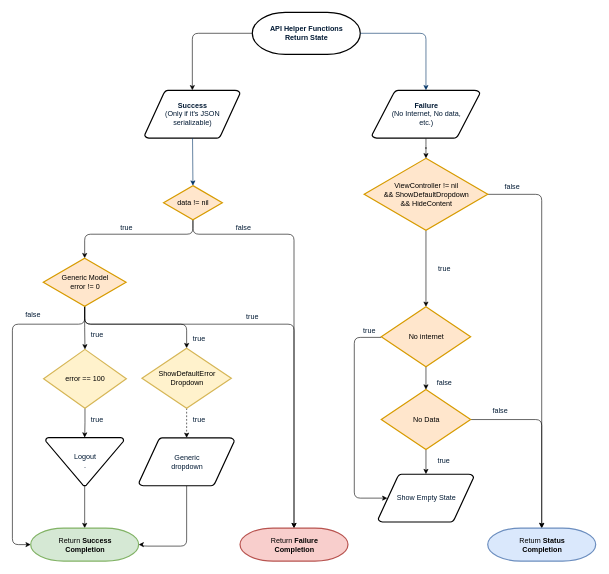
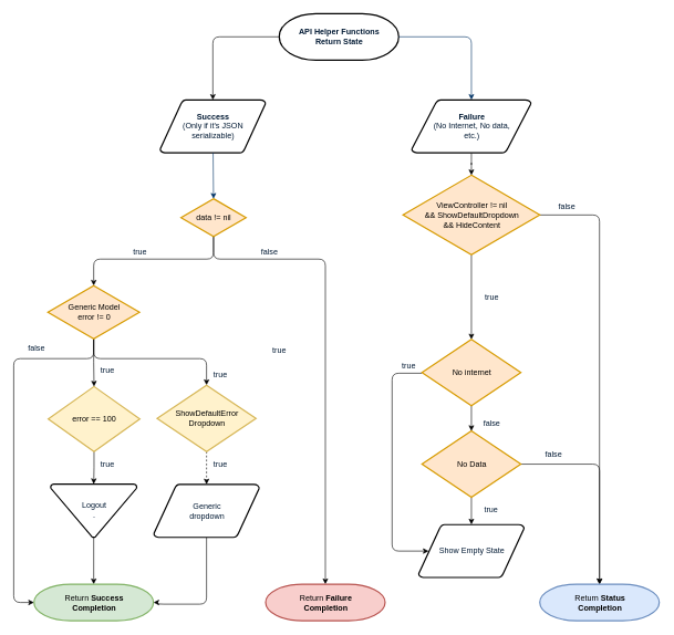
- <mxCell id="8" value="data != nil" style="shape=mxgraph.flowchart.decision;fillColor=#ffe6cc;strokeColor=#d79b00;strokeWidth=2;gradientDirection=north;fontStyle=0;html=1;" parent="1" vertex="1"><mxGeometry x="272" y="309" width="98" height="57" as="geometry" /></mxCell>
+ <mxCell id="8" value="data != nil" style="shape=mxgraph.flowchart.decision;fillColor=#ffe6cc;strokeColor=#d79b00;strokeWidth=2;gradientDirection=north;fontStyle=0;html=1;" parent="1" vertex="1"><mxGeometry x="272" y="299" width="98" height="57" as="geometry" /></mxCell>
- <mxCell id="18" style="edgeStyle=orthogonalEdgeStyle;rounded=1;orthogonalLoop=1;jettySize=auto;html=1;entryX=0.5;entryY=0;entryDx=0;entryDy=0;entryPerimeter=0;exitX=0.5;exitY=1;exitDx=0;exitDy=0;exitPerimeter=0;" edge="1" parent="1" source="20" target="49"><mxGeometry relative="1" as="geometry"><Array as="points"><mxPoint x="141" y="540" /><mxPoint x="490" y="540" /></Array></mxGeometry></mxCell>
